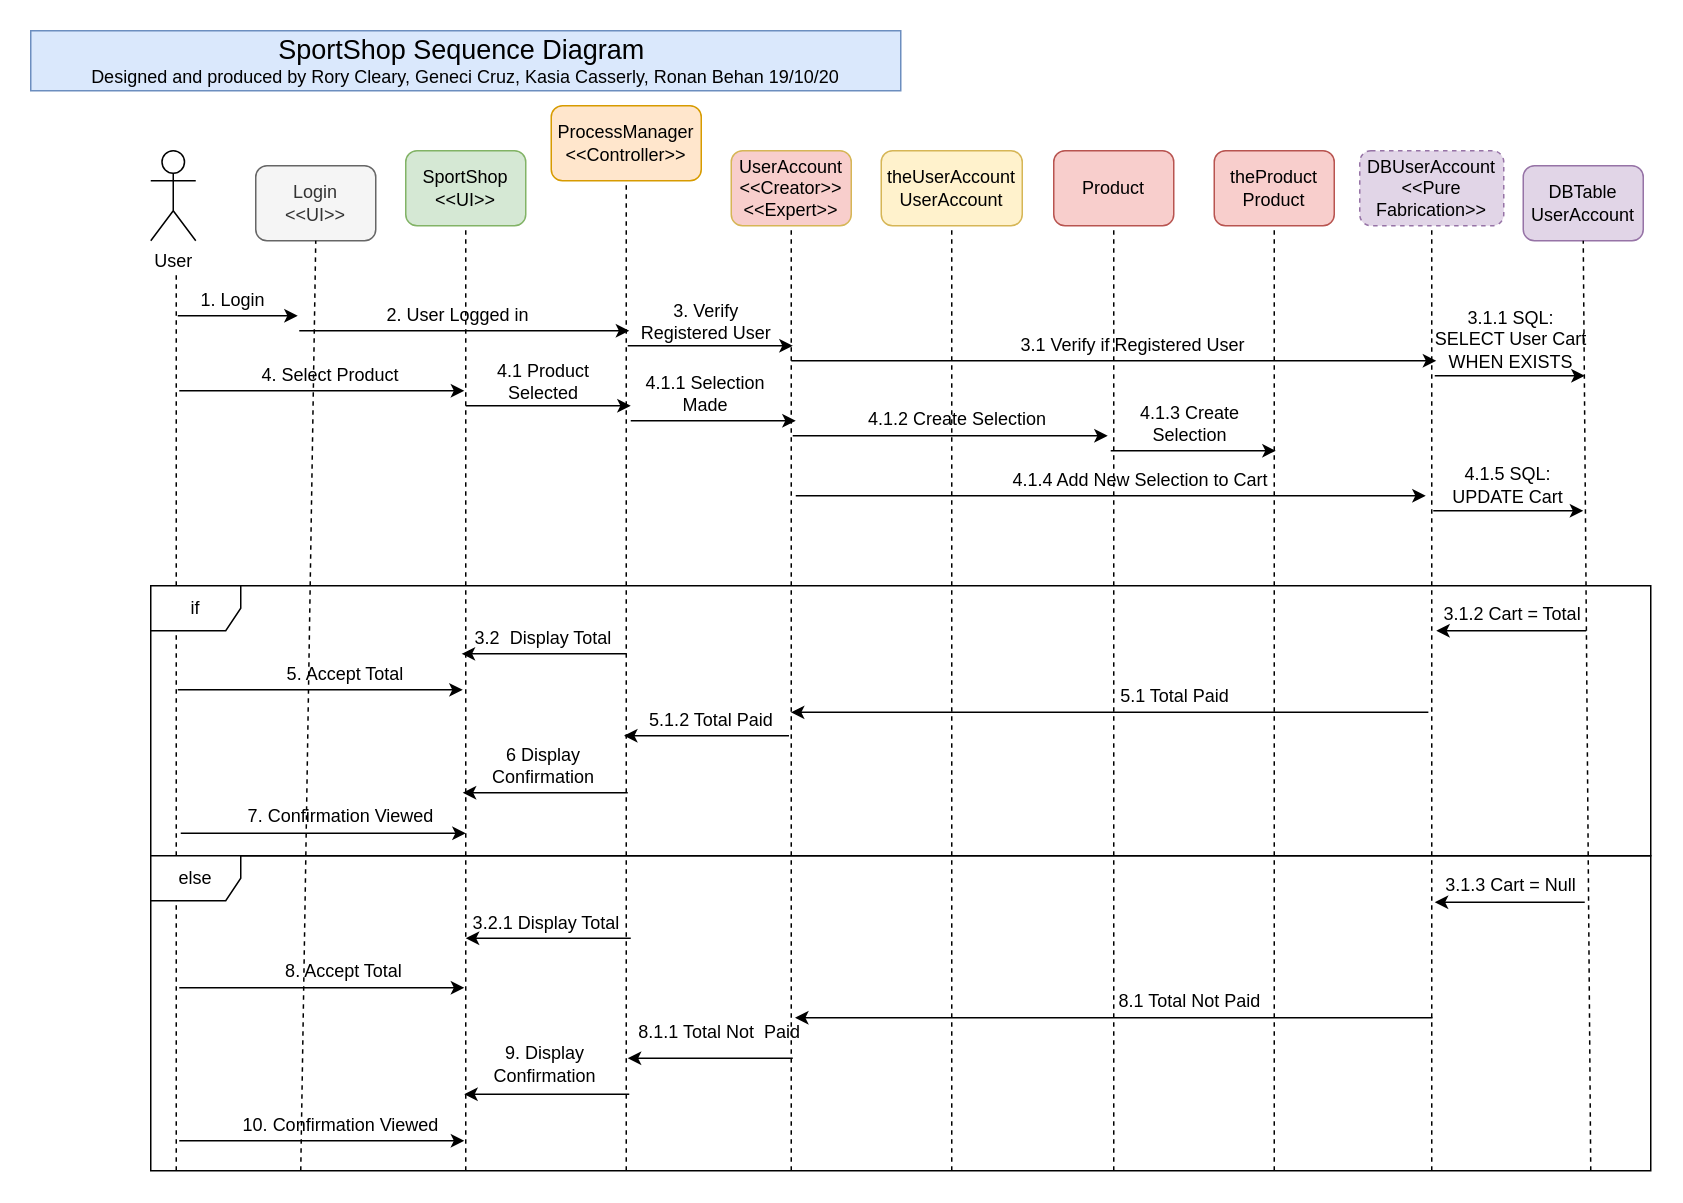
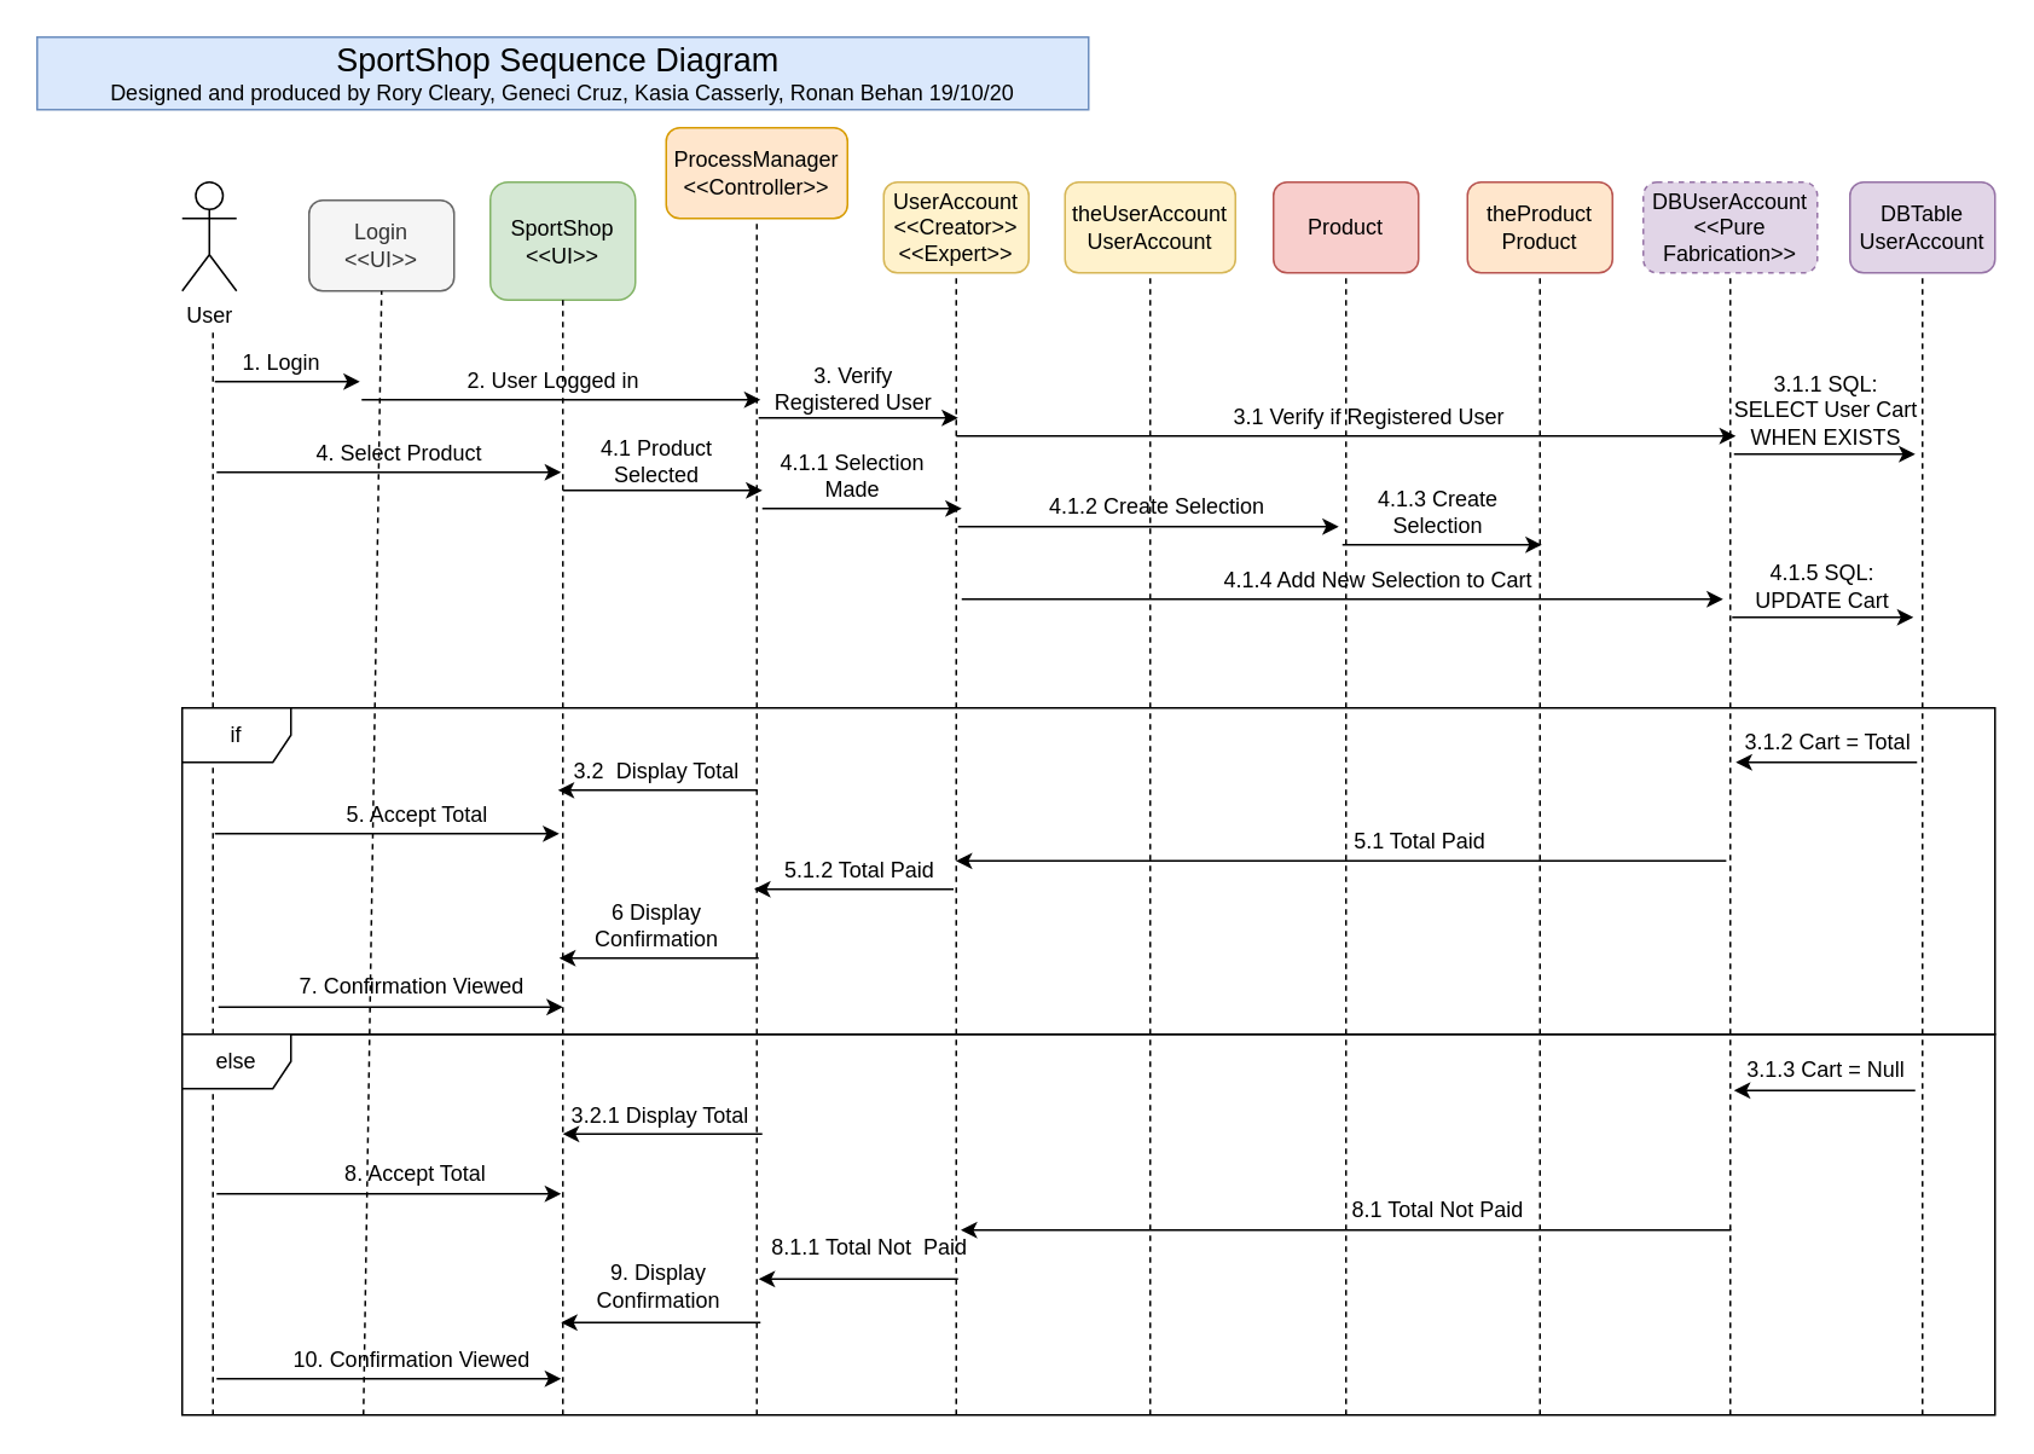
- <mxCell id="5" value="SportShop&lt;br&gt;&amp;lt;&amp;lt;UI&amp;gt;&amp;gt;" style="rounded=1;whiteSpace=wrap;html=1;fillColor=#d5e8d4;strokeColor=#82b366;" vertex="1" parent="1"><mxGeometry x="270" y="100" width="80" height="50" as="geometry" /></mxCell>
+ <mxCell id="5" value="SportShop&lt;br&gt;&amp;lt;&amp;lt;UI&amp;gt;&amp;gt;" style="rounded=1;whiteSpace=wrap;html=1;fillColor=#d5e8d4;strokeColor=#82b366;" vertex="1" parent="1"><mxGeometry x="270" y="100" width="80" height="65" as="geometry" /></mxCell>
- <mxCell id="7" value="UserAccount&lt;br&gt;&amp;lt;&amp;lt;Creator&amp;gt;&amp;gt;&lt;br&gt;&amp;lt;&amp;lt;Expert&amp;gt;&amp;gt;" style="rounded=1;whiteSpace=wrap;html=1;fillColor=#f8cecc;strokeColor=#d6b656;" vertex="1" parent="1"><mxGeometry x="487" y="100" width="80" height="50" as="geometry" /></mxCell>
+ <mxCell id="7" value="UserAccount&lt;br&gt;&amp;lt;&amp;lt;Creator&amp;gt;&amp;gt;&lt;br&gt;&amp;lt;&amp;lt;Expert&amp;gt;&amp;gt;" style="rounded=1;whiteSpace=wrap;html=1;fillColor=#fff2cc;strokeColor=#d6b656;" vertex="1" parent="1"><mxGeometry x="487" y="100" width="80" height="50" as="geometry" /></mxCell>
- <mxCell id="10" value="theProduct&lt;br&gt;Product" style="rounded=1;whiteSpace=wrap;html=1;fillColor=#f8cecc;strokeColor=#b85450;" vertex="1" parent="1"><mxGeometry x="809" y="100" width="80" height="50" as="geometry" /></mxCell>
+ <mxCell id="10" value="theProduct&lt;br&gt;Product" style="rounded=1;whiteSpace=wrap;html=1;fillColor=#ffe6cc;strokeColor=#b85450;" vertex="1" parent="1"><mxGeometry x="809" y="100" width="80" height="50" as="geometry" /></mxCell>
- <mxCell id="12" value="DBTable&lt;br&gt;UserAccount" style="rounded=1;whiteSpace=wrap;html=1;fillColor=#e1d5e7;strokeColor=#9673a6;" vertex="1" parent="1"><mxGeometry x="1015" y="110" width="80" height="50" as="geometry" /></mxCell>
+ <mxCell id="12" value="DBTable&lt;br&gt;UserAccount" style="rounded=1;whiteSpace=wrap;html=1;fillColor=#e1d5e7;strokeColor=#9673a6;" vertex="1" parent="1"><mxGeometry x="1020" y="100" width="80" height="50" as="geometry" /></mxCell>
